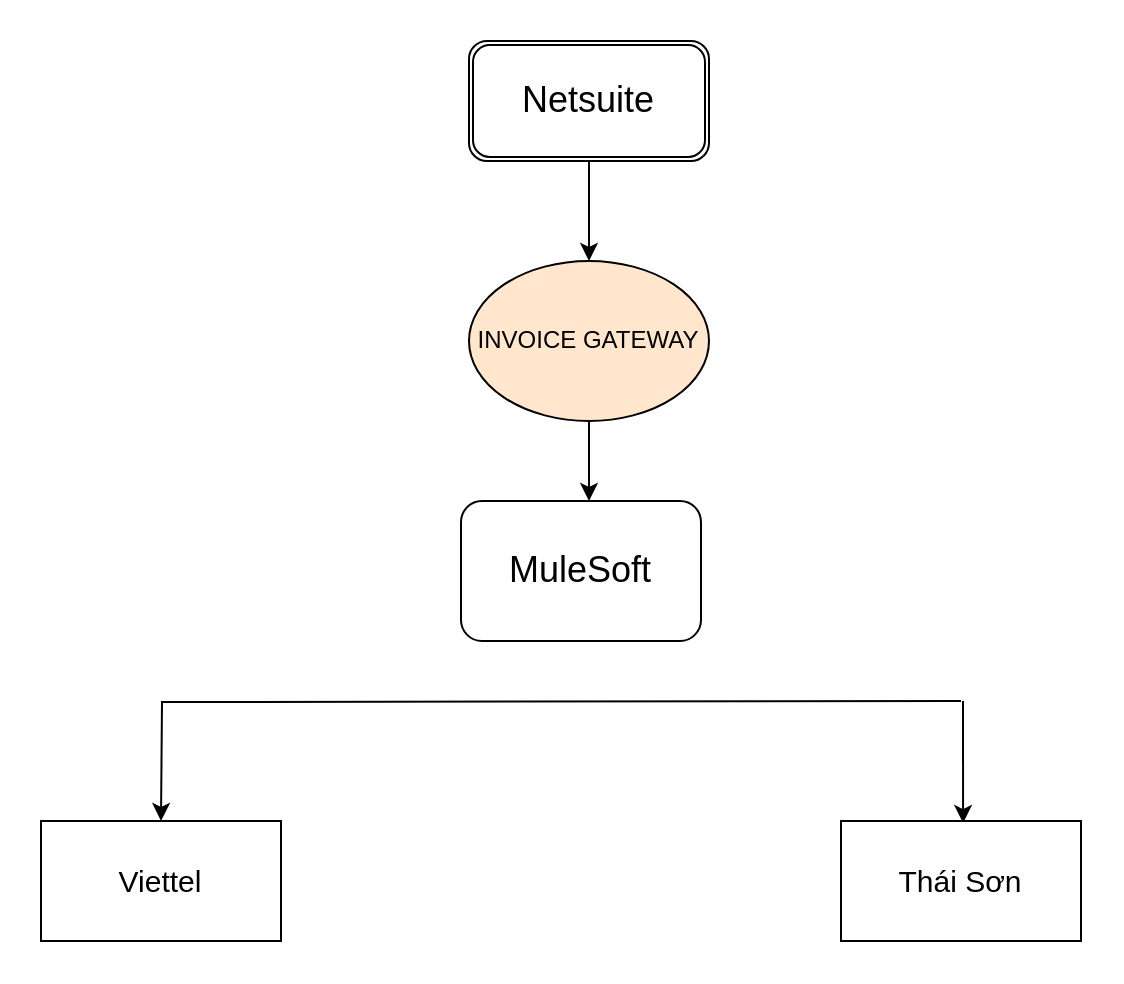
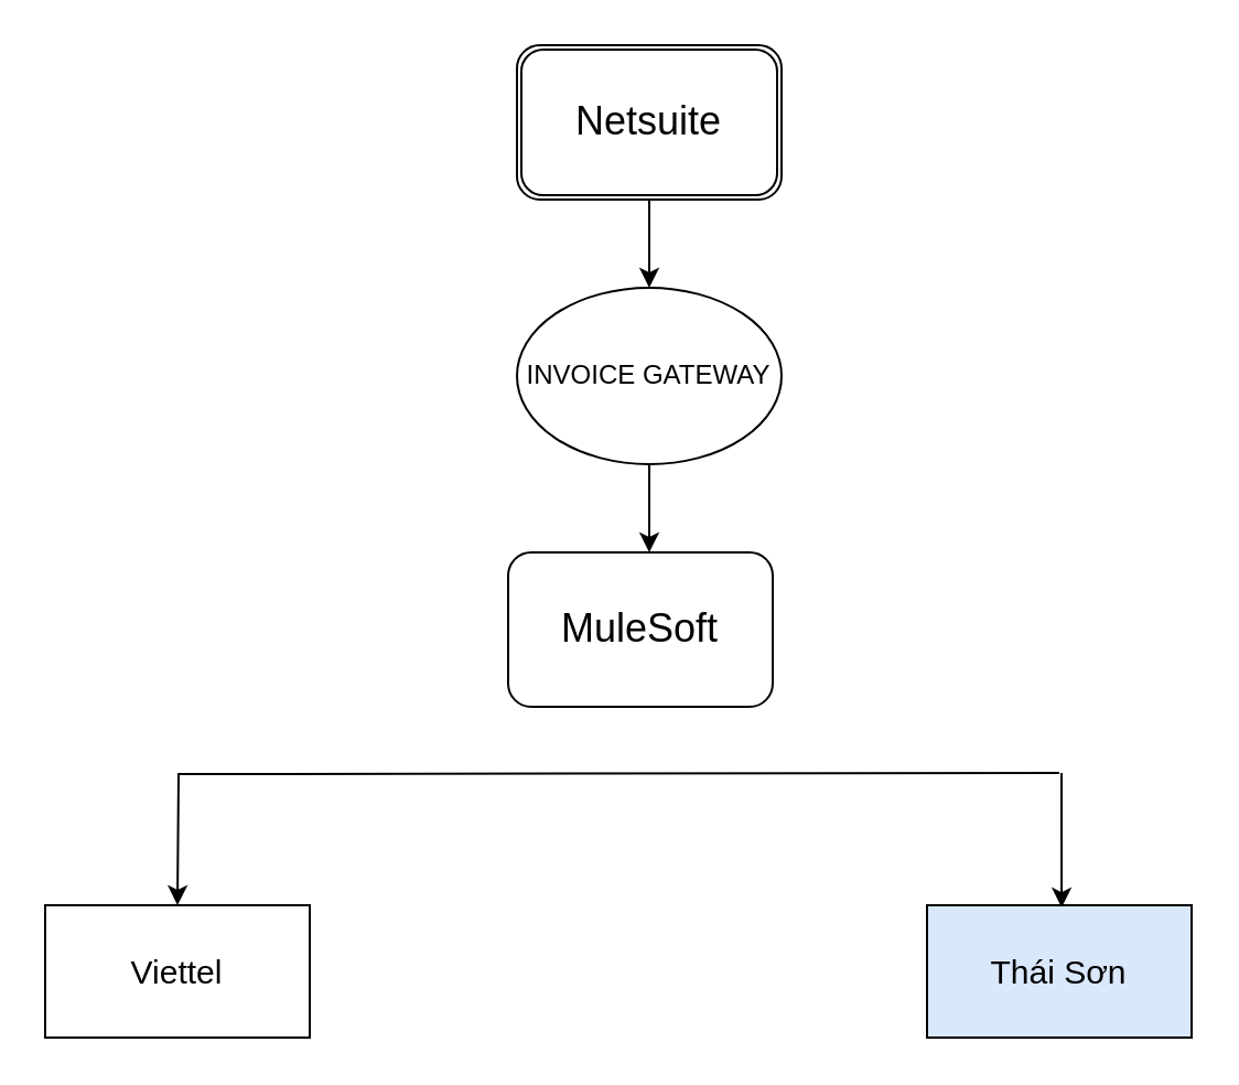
- <mxCell id="10" value="&lt;font style=&quot;font-size: 18px&quot;&gt;Netsuite&lt;/font&gt;" style="shape=ext;double=1;rounded=1;whiteSpace=wrap;html=1;" vertex="1" parent="1"><mxGeometry x="234" y="20" width="120" height="60" as="geometry" /></mxCell>
+ <mxCell id="10" value="&lt;font style=&quot;font-size: 18px&quot;&gt;Netsuite&lt;/font&gt;" style="shape=ext;double=1;rounded=1;whiteSpace=wrap;html=1;" vertex="1" parent="1"><mxGeometry x="234" y="20" width="120" height="70" as="geometry" /></mxCell>
- <mxCell id="4" value="INVOICE GATEWAY" style="ellipse;whiteSpace=wrap;html=1;fillColor=#ffe6cc;" vertex="1" parent="1"><mxGeometry x="234" y="130" width="120" height="80" as="geometry" /></mxCell>
+ <mxCell id="4" value="INVOICE GATEWAY" style="ellipse;whiteSpace=wrap;html=1;" vertex="1" parent="1"><mxGeometry x="234" y="130" width="120" height="80" as="geometry" /></mxCell>
- <mxCell id="8" value="&lt;font style=&quot;font-size: 15px&quot;&gt;Thái Sơn&lt;/font&gt;" style="rounded=0;whiteSpace=wrap;html=1;" vertex="1" parent="1"><mxGeometry x="420" y="410" width="120" height="60" as="geometry" /></mxCell>
+ <mxCell id="8" value="&lt;font style=&quot;font-size: 15px&quot;&gt;Thái Sơn&lt;/font&gt;" style="rounded=0;whiteSpace=wrap;html=1;fillColor=#dae8fc;" vertex="1" parent="1"><mxGeometry x="420" y="410" width="120" height="60" as="geometry" /></mxCell>
